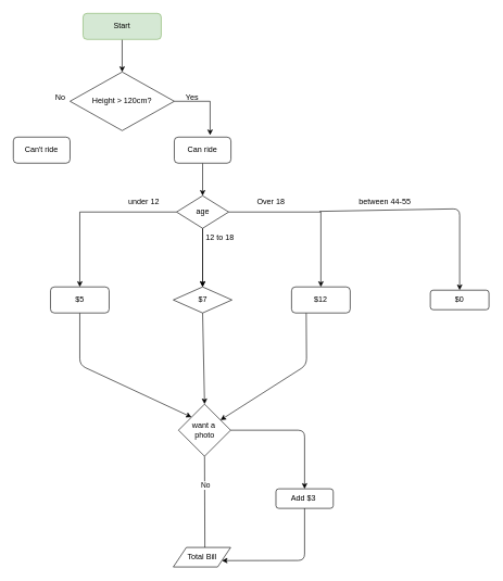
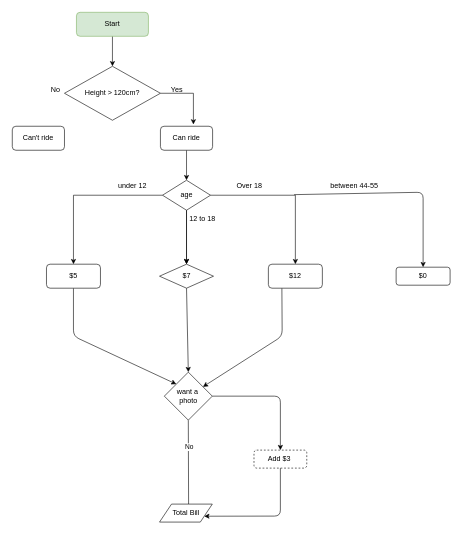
- <mxCell id="30" value="Add $3&amp;nbsp;&lt;br&gt;" style="rounded=1;whiteSpace=wrap;html=1;fontFamily=Helvetica;fontSize=12;fontColor=default;align=center;strokeColor=default;fillColor=default;" parent="1" vertex="1"><mxGeometry x="423" y="750" width="88" height="30" as="geometry" /></mxCell>
+ <mxCell id="30" value="Add $3&amp;nbsp;&lt;br&gt;" style="rounded=1;whiteSpace=wrap;html=1;fontFamily=Helvetica;fontSize=12;fontColor=default;align=center;strokeColor=default;fillColor=default;dashed=1;" parent="1" vertex="1"><mxGeometry x="423" y="750" width="88" height="30" as="geometry" /></mxCell>
